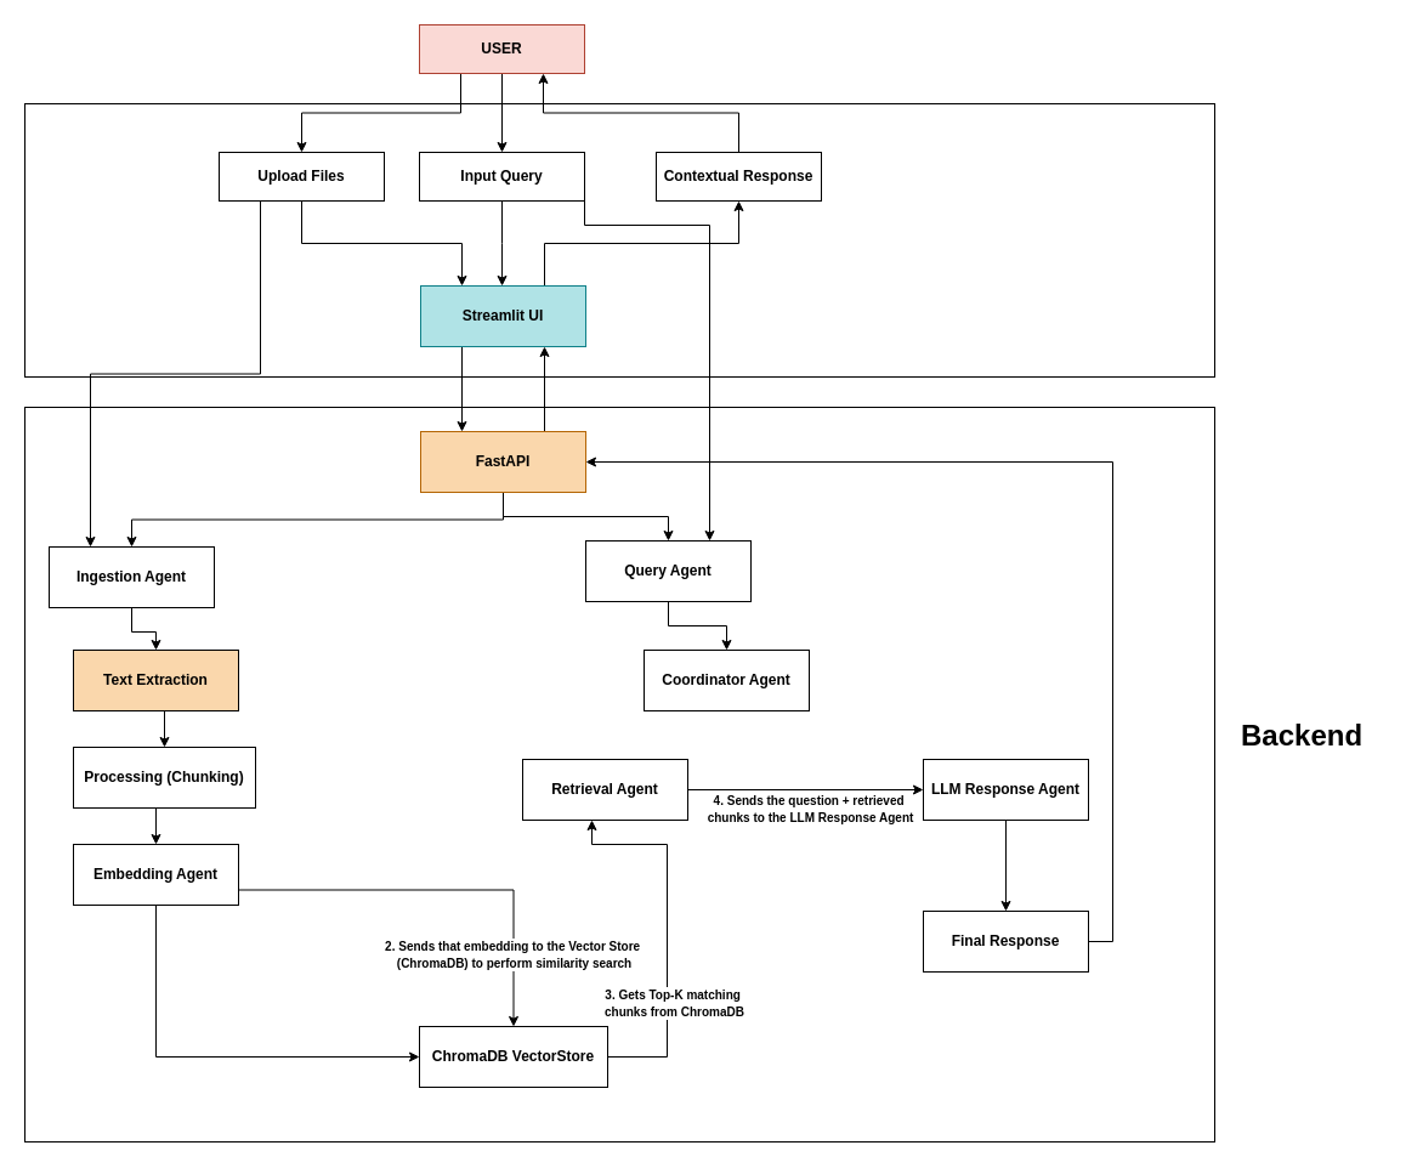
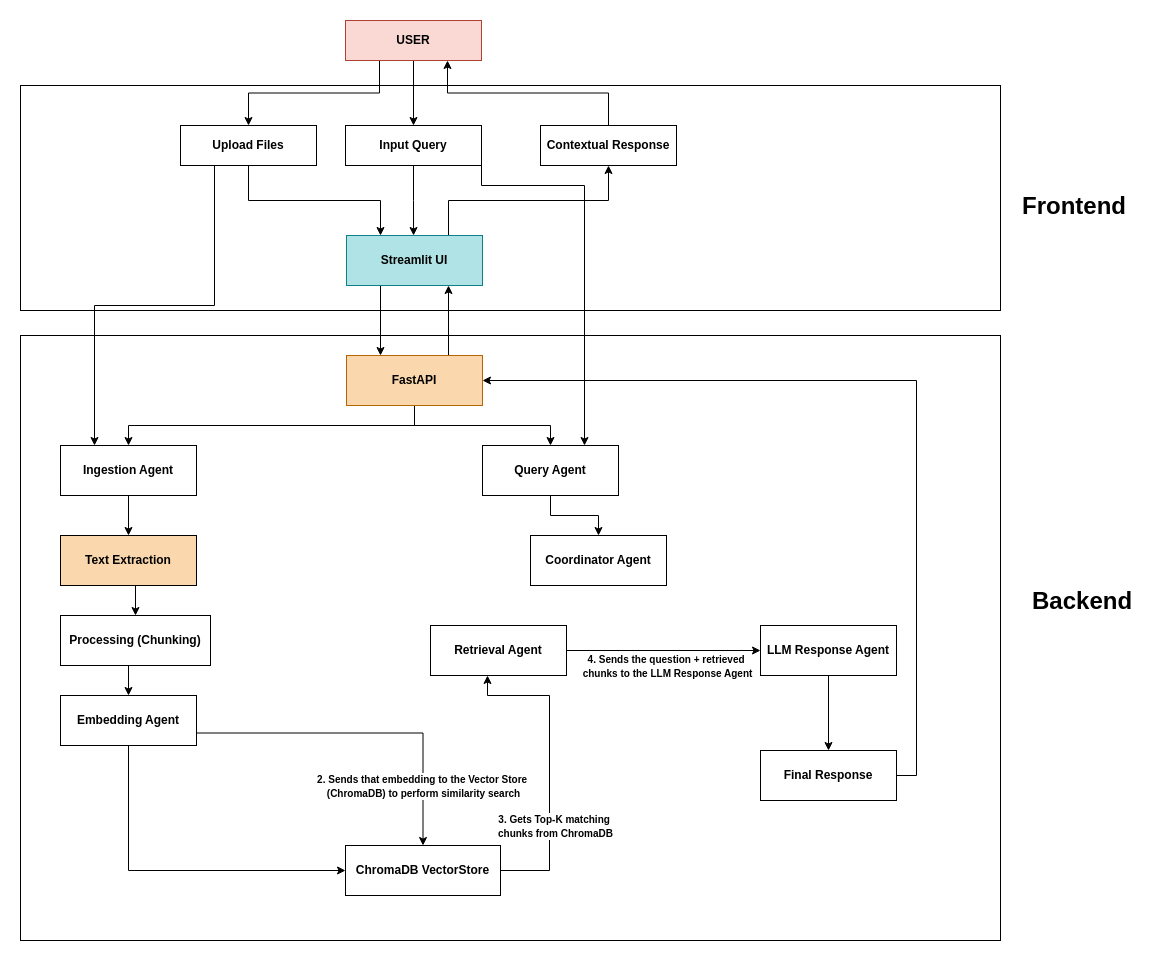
+ <mxCell id="46" value="&lt;font style=&quot;font-size: 24px;&quot;&gt;Frontend&lt;/font&gt;" style="text;whiteSpace=wrap;html=1;fontStyle=1" vertex="1" parent="1"><mxGeometry x="1020" y="185" width="130" height="35" as="geometry" /></mxCell>
- <mxCell id="23" value="Ingestion Agent" style="rounded=0;whiteSpace=wrap;html=1;fontStyle=1" vertex="1" parent="1"><mxGeometry x="40" y="450" width="136" height="50" as="geometry" /></mxCell>
+ <mxCell id="23" value="Ingestion Agent" style="rounded=0;whiteSpace=wrap;html=1;fontStyle=1" vertex="1" parent="1"><mxGeometry x="60" y="445" width="136" height="50" as="geometry" /></mxCell>
- <mxCell id="45" value="&lt;font style=&quot;font-size: 24px;&quot;&gt;Backend&lt;/font&gt;" style="text;whiteSpace=wrap;html=1;fontStyle=1" vertex="1" parent="1"><mxGeometry x="1020" y="585" width="130" height="35" as="geometry" /></mxCell>
+ <mxCell id="45" value="&lt;font style=&quot;font-size: 24px;&quot;&gt;Backend&lt;/font&gt;" style="text;whiteSpace=wrap;html=1;fontStyle=1" vertex="1" parent="1"><mxGeometry x="1030" y="580" width="130" height="35" as="geometry" /></mxCell>
